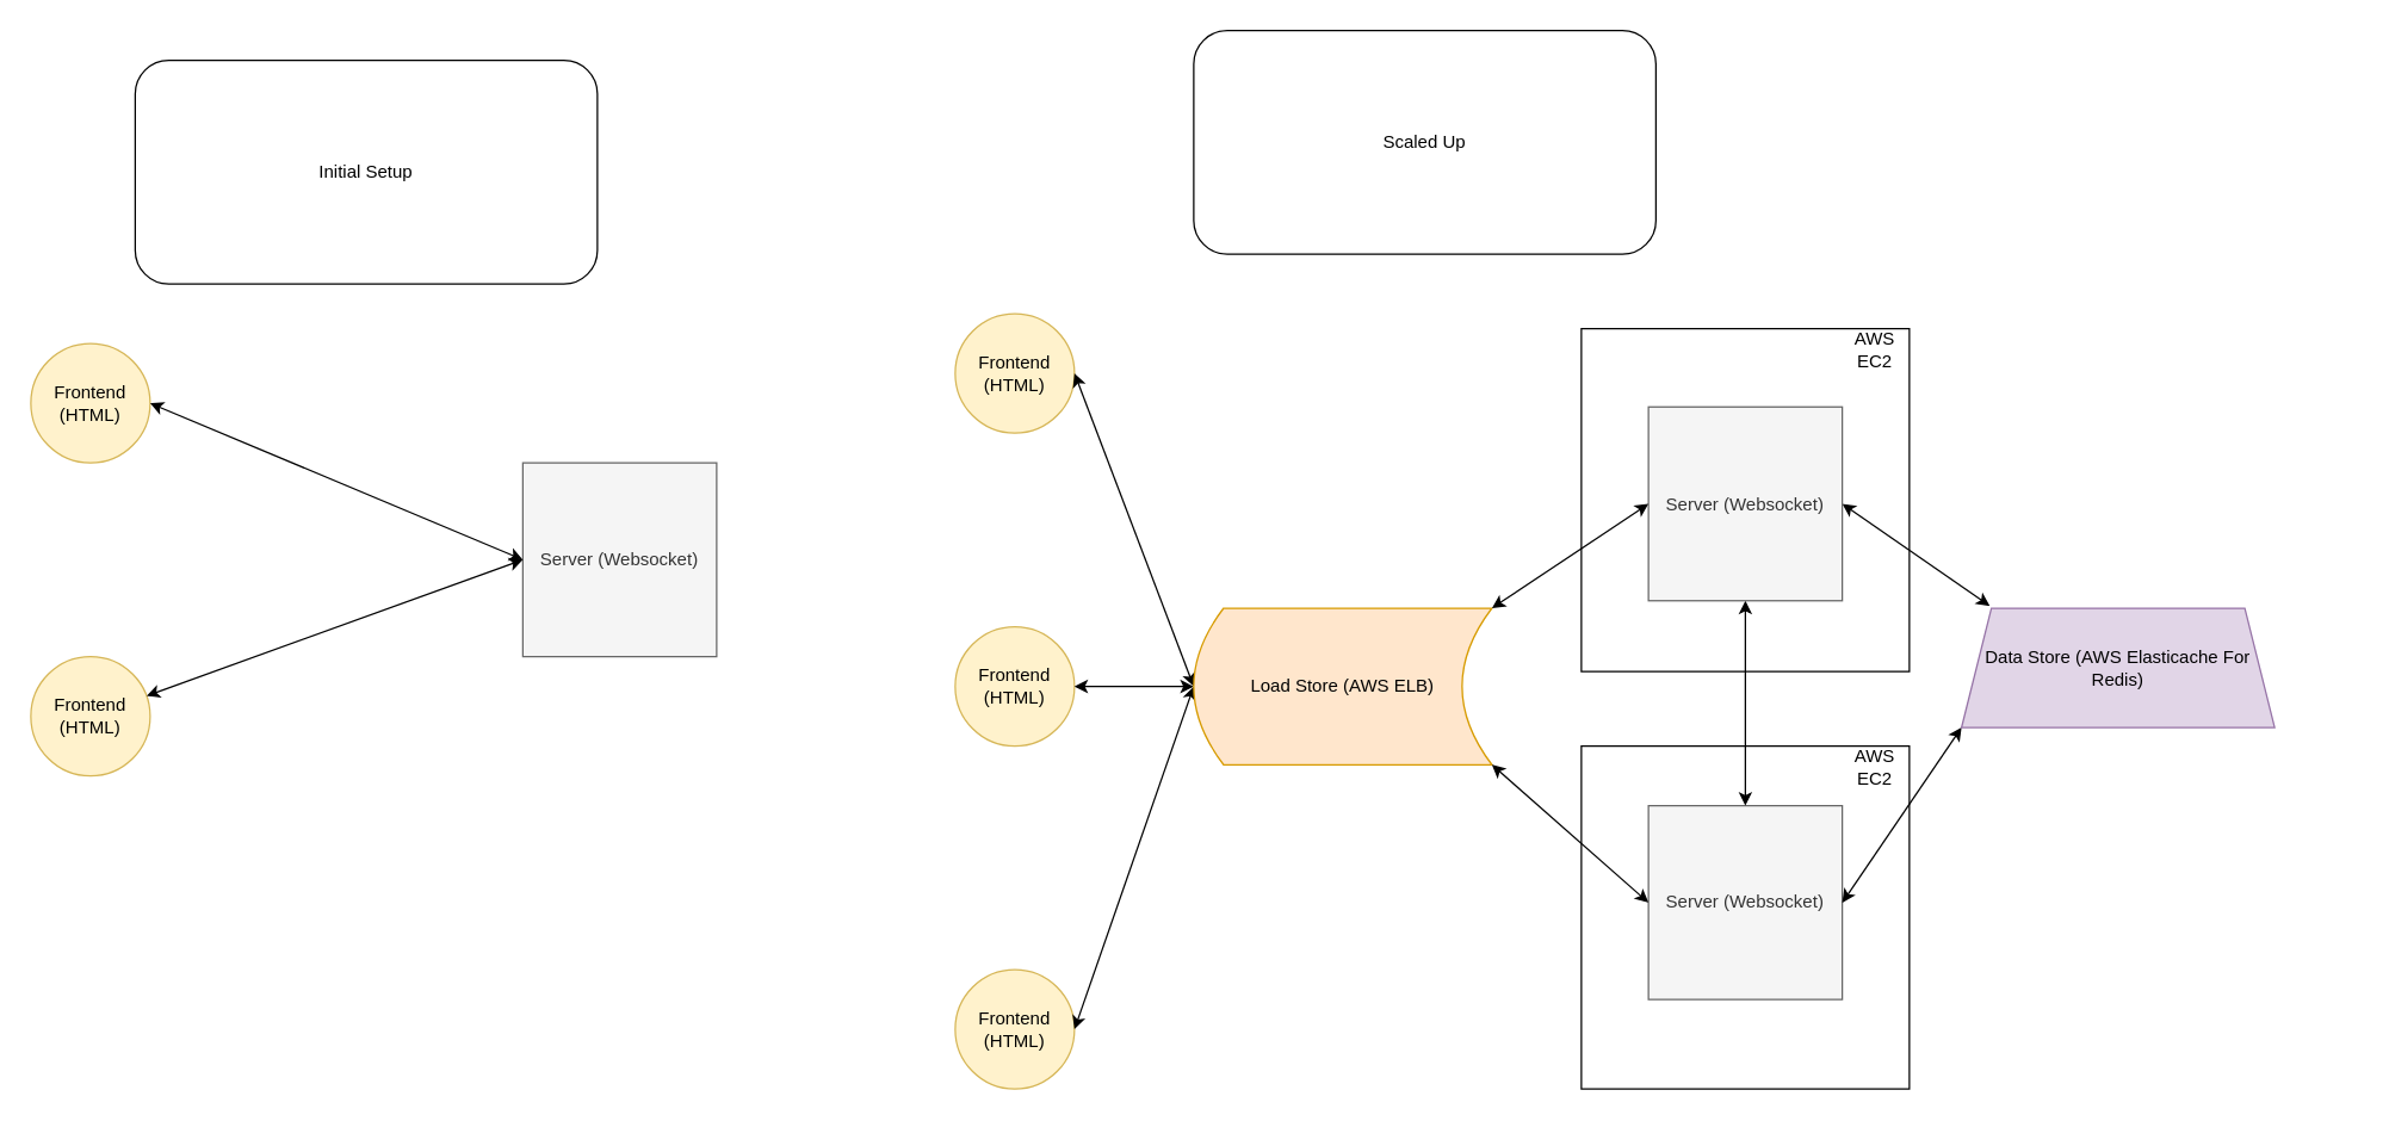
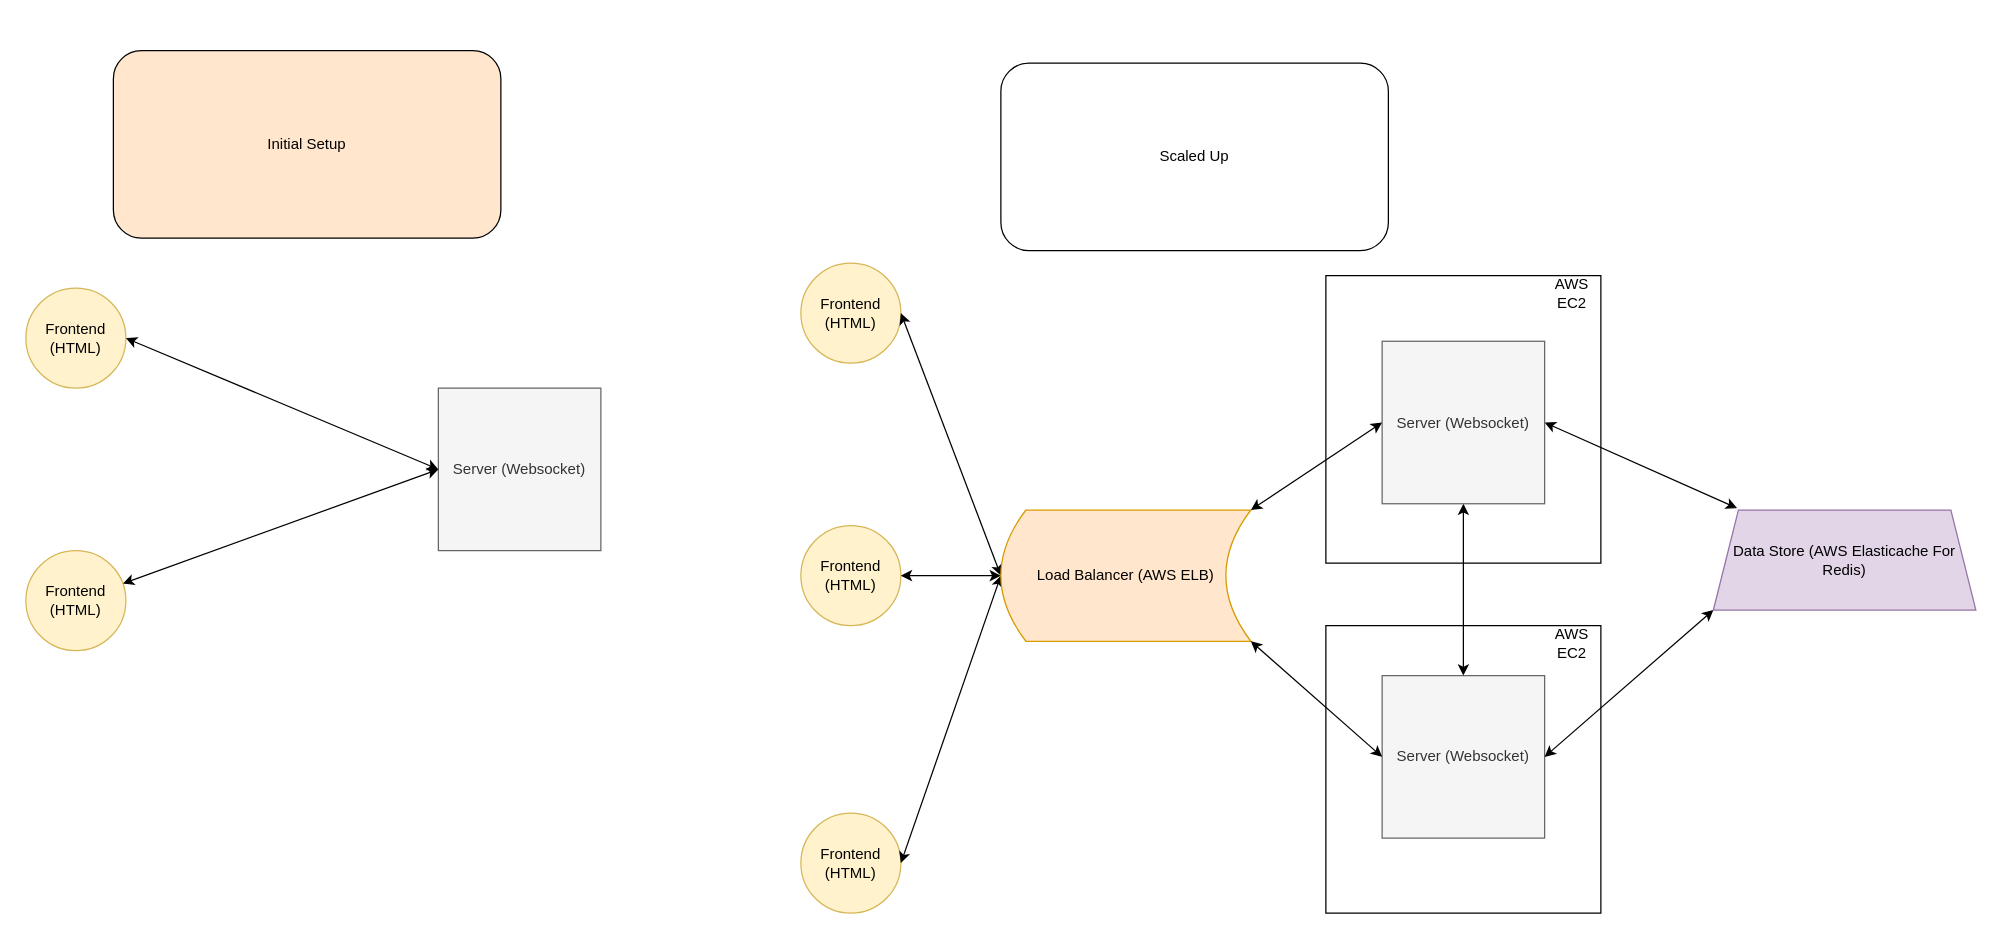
- <mxCell id="17" value="Scaled Up" style="rounded=1;whiteSpace=wrap;html=1;" parent="1" vertex="1"><mxGeometry x="800" y="20" width="310" height="150" as="geometry" /></mxCell>
+ <mxCell id="17" value="Scaled Up" style="rounded=1;whiteSpace=wrap;html=1;" parent="1" vertex="1"><mxGeometry x="800" y="50" width="310" height="150" as="geometry" /></mxCell>
- <mxCell id="12" value="Initial Setup" style="rounded=1;whiteSpace=wrap;html=1;" parent="1" vertex="1"><mxGeometry x="90" y="40" width="310" height="150" as="geometry" /></mxCell>
+ <mxCell id="12" value="Initial Setup" style="rounded=1;whiteSpace=wrap;html=1;fillColor=#ffe6cc;" parent="1" vertex="1"><mxGeometry x="90" y="40" width="310" height="150" as="geometry" /></mxCell>
- <mxCell id="26" value="Data Store (AWS Elasticache For Redis)" style="shape=trapezoid;perimeter=trapezoidPerimeter;whiteSpace=wrap;html=1;fixedSize=1;fillColor=#e1d5e7;strokeColor=#9673a6;" parent="1" vertex="1"><mxGeometry x="1315" y="407.5" width="210" height="80" as="geometry" /></mxCell>
+ <mxCell id="26" value="Data Store (AWS Elasticache For Redis)" style="shape=trapezoid;perimeter=trapezoidPerimeter;whiteSpace=wrap;html=1;fixedSize=1;fillColor=#e1d5e7;strokeColor=#9673a6;" parent="1" vertex="1"><mxGeometry x="1370" y="407.5" width="210" height="80" as="geometry" /></mxCell>
- <mxCell id="27" value="Load Store (AWS ELB)" style="shape=dataStorage;whiteSpace=wrap;html=1;fixedSize=1;fillColor=#ffe6cc;strokeColor=#d79b00;" parent="1" vertex="1"><mxGeometry x="800" y="407.5" width="200" height="105" as="geometry" /></mxCell>
+ <mxCell id="27" value="Load Balancer (AWS ELB)" style="shape=dataStorage;whiteSpace=wrap;html=1;fixedSize=1;fillColor=#ffe6cc;strokeColor=#d79b00;" parent="1" vertex="1"><mxGeometry x="800" y="407.5" width="200" height="105" as="geometry" /></mxCell>
